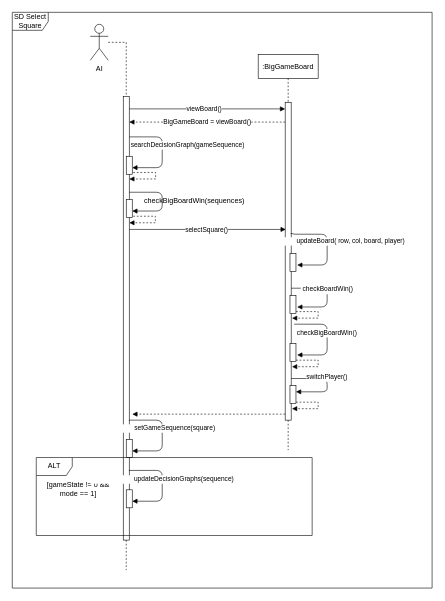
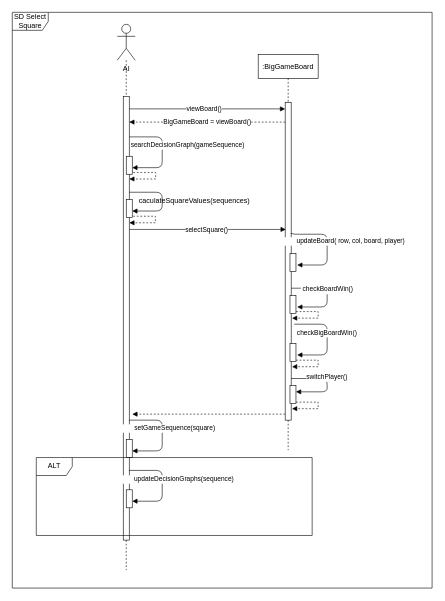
- <mxCell id="9" value="AI" style="shape=umlActor;verticalLabelPosition=bottom;verticalAlign=top;html=1;outlineConnect=0;" vertex="1" parent="1"><mxGeometry x="150" y="40" width="30" height="60" as="geometry" /></mxCell>
+ <mxCell id="9" value="AI" style="shape=umlActor;verticalLabelPosition=bottom;verticalAlign=top;html=1;outlineConnect=0;" vertex="1" parent="1"><mxGeometry x="195" y="40" width="30" height="60" as="geometry" /></mxCell>
- <mxCell id="32" value="&amp;nbsp; &amp;nbsp; &amp;nbsp; &amp;nbsp; &amp;nbsp; &amp;nbsp; &amp;nbsp; &amp;nbsp; &amp;nbsp; &amp;nbsp; checkBigBoardWin(sequences)" style="text;html=1;align=center;verticalAlign=middle;resizable=0;points=[];autosize=1;strokeColor=none;fillColor=none;" vertex="1" parent="1"><mxGeometry x="150" y="320" width="280" height="30" as="geometry" /></mxCell>
+ <mxCell id="32" value="&amp;nbsp; &amp;nbsp; &amp;nbsp; &amp;nbsp; &amp;nbsp; &amp;nbsp; &amp;nbsp; &amp;nbsp; &amp;nbsp; &amp;nbsp; caculateSquareValues(sequences)" style="text;html=1;align=center;verticalAlign=middle;resizable=0;points=[];autosize=1;strokeColor=none;fillColor=none;" vertex="1" parent="1"><mxGeometry x="150" y="320" width="280" height="30" as="geometry" /></mxCell>
- <mxCell id="34" value="[gameState != 0 &amp;amp;&amp;amp; mode == 1]" style="text;html=1;strokeColor=none;fillColor=none;align=center;verticalAlign=middle;whiteSpace=wrap;rounded=0;" vertex="1" parent="1"><mxGeometry x="65" y="800" width="130" height="30" as="geometry" /></mxCell>
